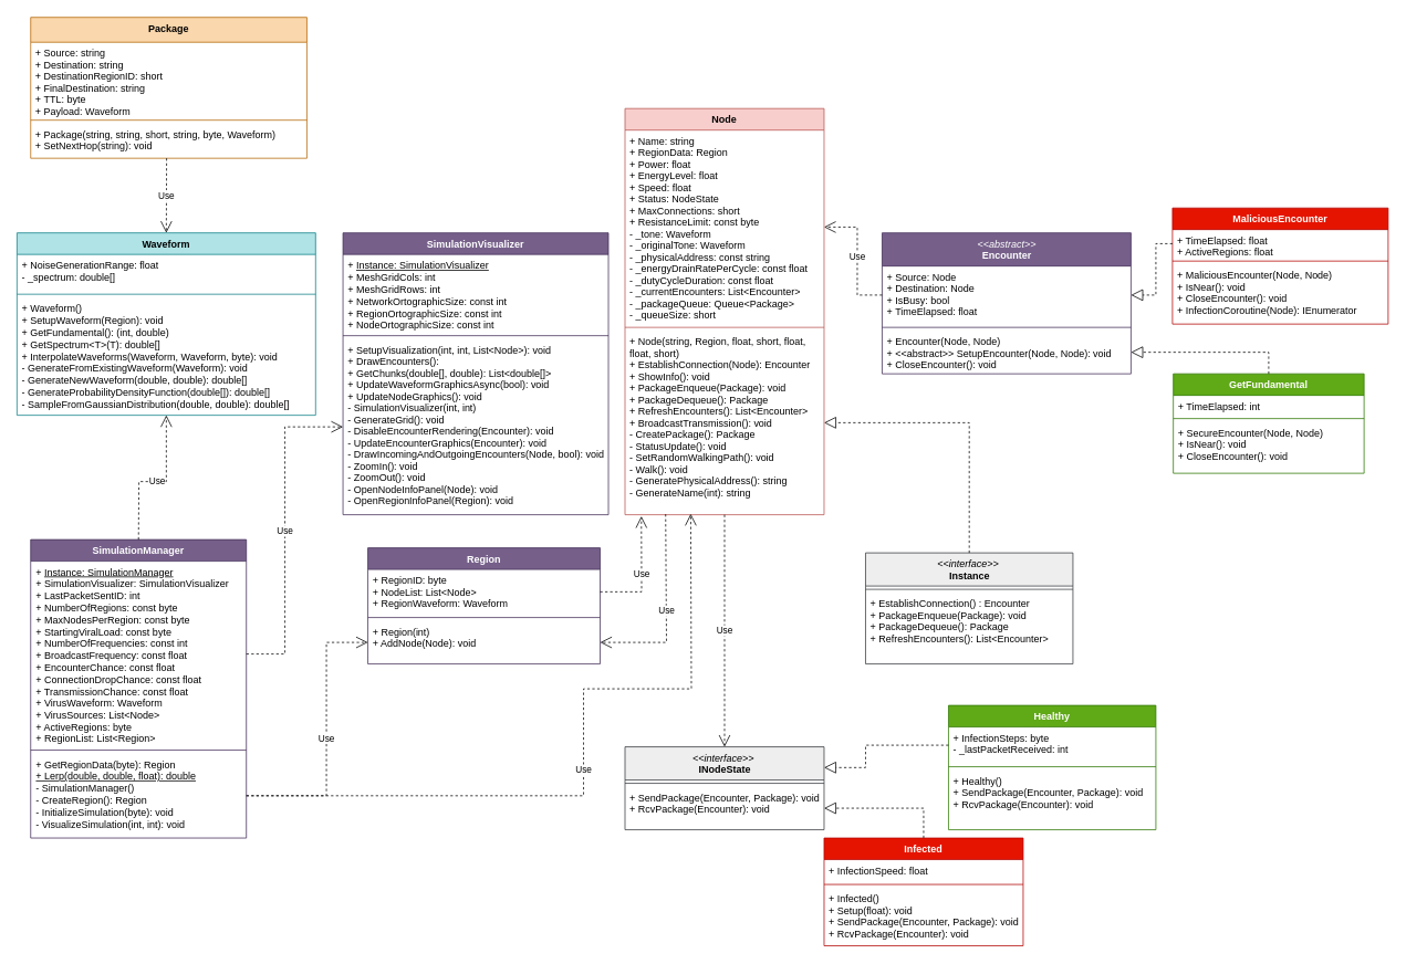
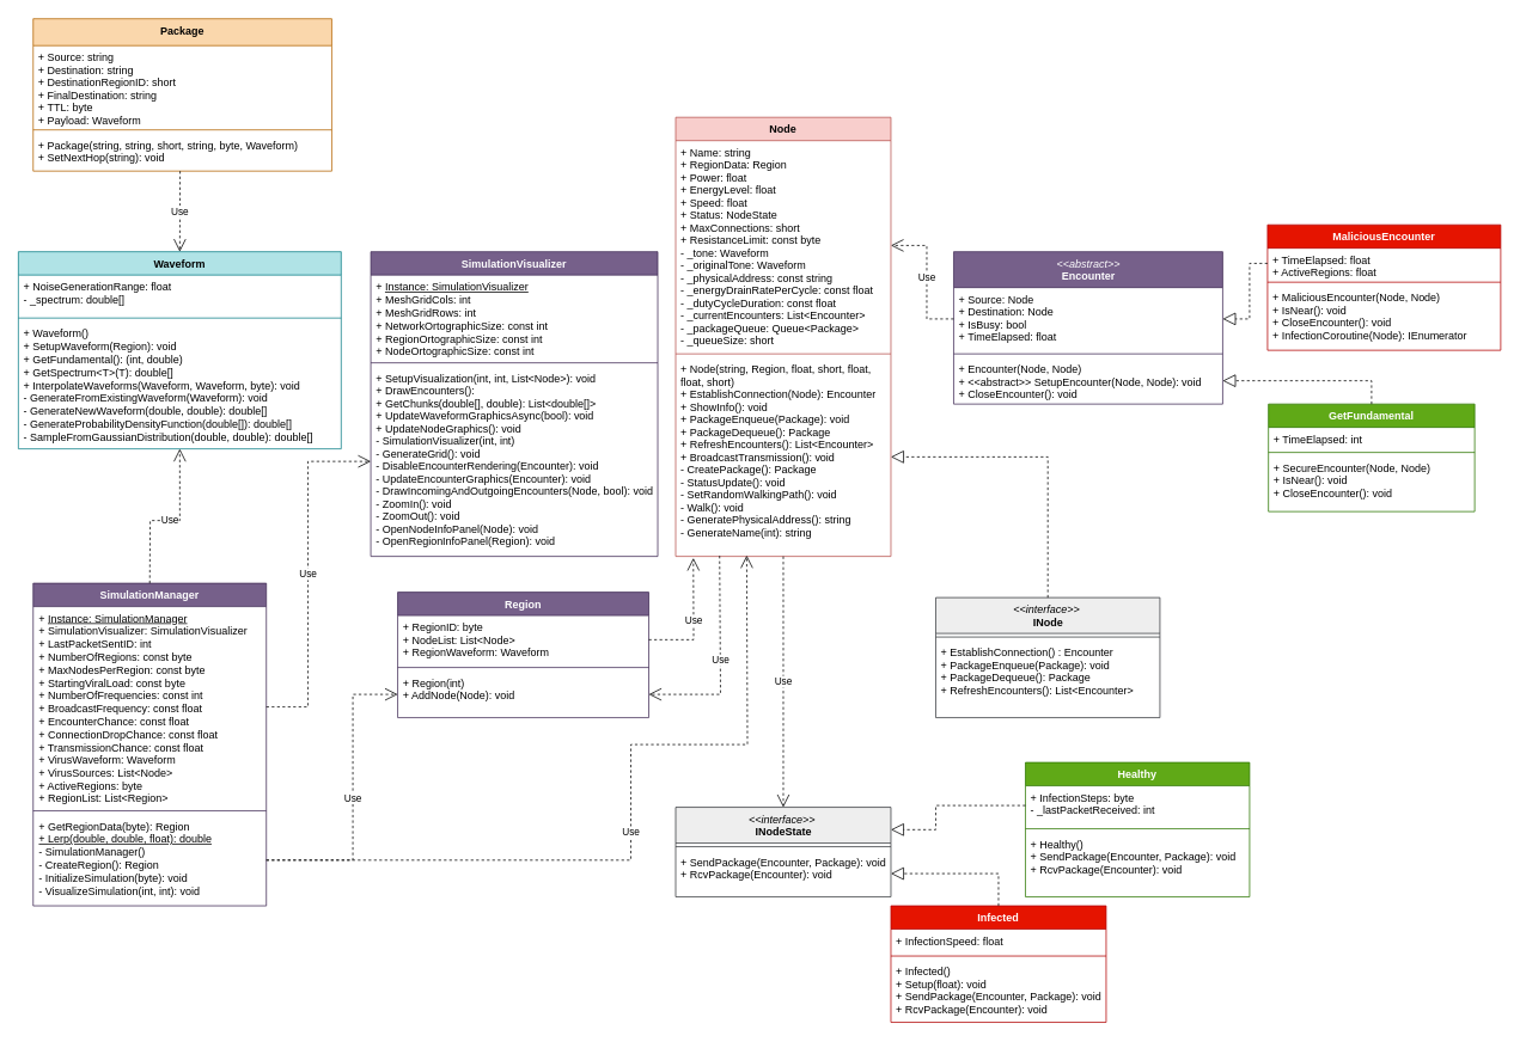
- <mxCell id="40" value="&lt;i style=&quot;font-weight: normal;&quot;&gt;&amp;lt;&amp;lt;interface&amp;gt;&amp;gt;&amp;nbsp;&lt;br&gt;&lt;/i&gt;Instance" style="swimlane;fontStyle=1;align=center;verticalAlign=top;childLayout=stackLayout;horizontal=1;startSize=40;horizontalStack=0;resizeParent=1;resizeParentMax=0;resizeLast=0;collapsible=1;marginBottom=0;fillColor=#eeeeee;html=1;strokeColor=#36393d;" parent="1" vertex="1"><mxGeometry x="1043" y="666" width="250" height="134" as="geometry"><mxRectangle x="1150" y="380" width="110" height="40" as="alternateBounds" /></mxGeometry></mxCell>
+ <mxCell id="40" value="&lt;i style=&quot;font-weight: normal;&quot;&gt;&amp;lt;&amp;lt;interface&amp;gt;&amp;gt;&amp;nbsp;&lt;br&gt;&lt;/i&gt;INode" style="swimlane;fontStyle=1;align=center;verticalAlign=top;childLayout=stackLayout;horizontal=1;startSize=40;horizontalStack=0;resizeParent=1;resizeParentMax=0;resizeLast=0;collapsible=1;marginBottom=0;fillColor=#eeeeee;html=1;strokeColor=#36393d;" parent="1" vertex="1"><mxGeometry x="1043" y="666" width="250" height="134" as="geometry"><mxRectangle x="1150" y="380" width="110" height="40" as="alternateBounds" /></mxGeometry></mxCell>
